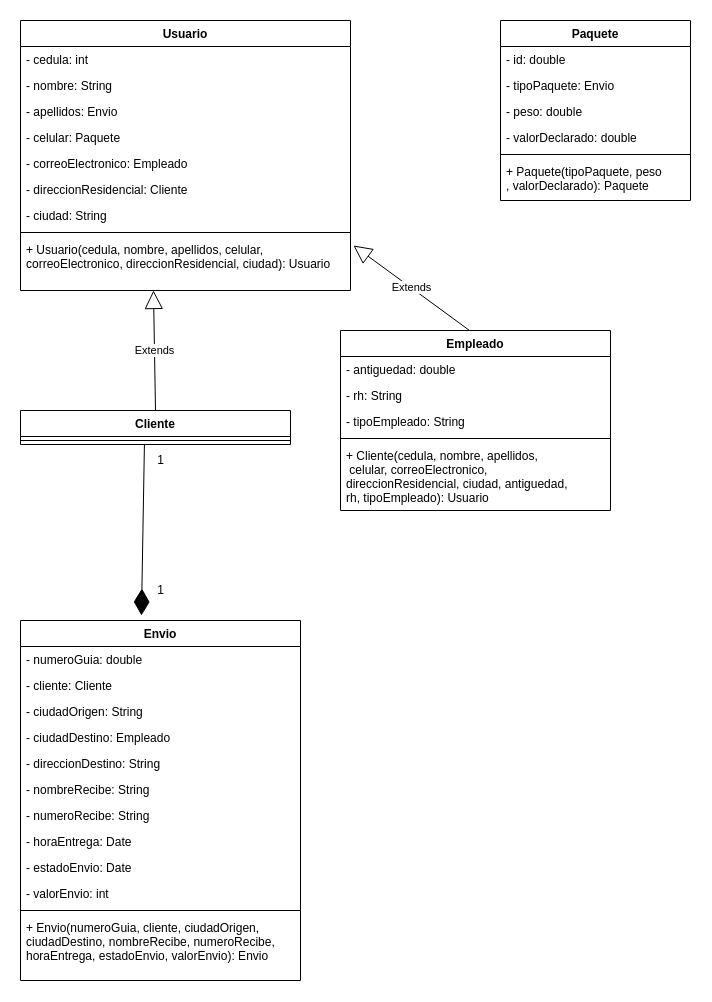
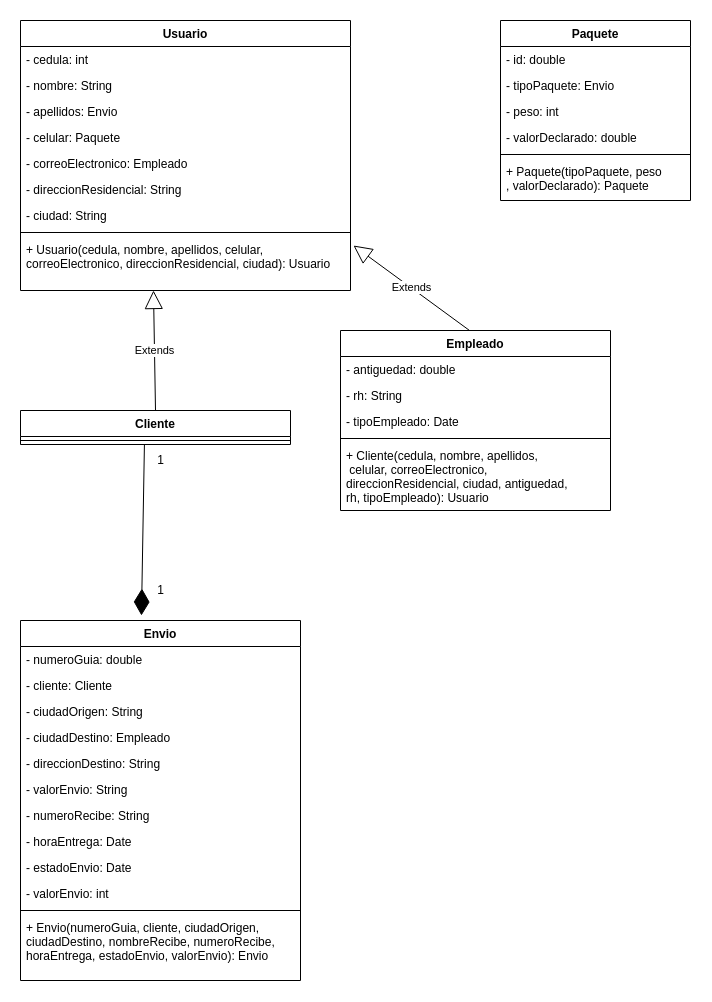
- <mxCell id="25" value="- peso: double" style="text;strokeColor=none;fillColor=none;align=left;verticalAlign=top;spacingLeft=4;spacingRight=4;overflow=hidden;rotatable=0;points=[[0,0.5],[1,0.5]];portConstraint=eastwest;" vertex="1" parent="22"><mxGeometry y="78" width="190" height="26" as="geometry" /></mxCell>
+ <mxCell id="25" value="- peso: int" style="text;strokeColor=none;fillColor=none;align=left;verticalAlign=top;spacingLeft=4;spacingRight=4;overflow=hidden;rotatable=0;points=[[0,0.5],[1,0.5]];portConstraint=eastwest;" vertex="1" parent="22"><mxGeometry y="78" width="190" height="26" as="geometry" /></mxCell>
- <mxCell id="8" value="- direccionResidencial: Cliente" style="text;strokeColor=none;fillColor=none;align=left;verticalAlign=top;spacingLeft=4;spacingRight=4;overflow=hidden;rotatable=0;points=[[0,0.5],[1,0.5]];portConstraint=eastwest;" vertex="1" parent="2"><mxGeometry y="156" width="330" height="26" as="geometry" /></mxCell>
+ <mxCell id="8" value="- direccionResidencial: String" style="text;strokeColor=none;fillColor=none;align=left;verticalAlign=top;spacingLeft=4;spacingRight=4;overflow=hidden;rotatable=0;points=[[0,0.5],[1,0.5]];portConstraint=eastwest;" vertex="1" parent="2"><mxGeometry y="156" width="330" height="26" as="geometry" /></mxCell>
- <mxCell id="15" value="- tipoEmpleado: String" style="text;strokeColor=none;fillColor=none;align=left;verticalAlign=top;spacingLeft=4;spacingRight=4;overflow=hidden;rotatable=0;points=[[0,0.5],[1,0.5]];portConstraint=eastwest;" vertex="1" parent="12"><mxGeometry y="78" width="270" height="26" as="geometry" /></mxCell>
+ <mxCell id="15" value="- tipoEmpleado: Date" style="text;strokeColor=none;fillColor=none;align=left;verticalAlign=top;spacingLeft=4;spacingRight=4;overflow=hidden;rotatable=0;points=[[0,0.5],[1,0.5]];portConstraint=eastwest;" vertex="1" parent="12"><mxGeometry y="78" width="270" height="26" as="geometry" /></mxCell>
- <mxCell id="35" value="- nombreRecibe: String" style="text;strokeColor=none;fillColor=none;align=left;verticalAlign=top;spacingLeft=4;spacingRight=4;overflow=hidden;rotatable=0;points=[[0,0.5],[1,0.5]];portConstraint=eastwest;" vertex="1" parent="29"><mxGeometry y="156" width="280" height="26" as="geometry" /></mxCell>
+ <mxCell id="35" value="- valorEnvio: String" style="text;strokeColor=none;fillColor=none;align=left;verticalAlign=top;spacingLeft=4;spacingRight=4;overflow=hidden;rotatable=0;points=[[0,0.5],[1,0.5]];portConstraint=eastwest;" vertex="1" parent="29"><mxGeometry y="156" width="280" height="26" as="geometry" /></mxCell>
